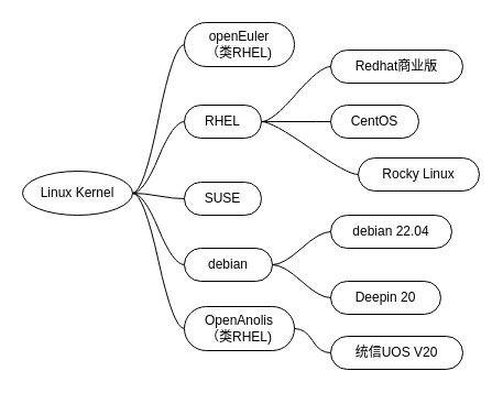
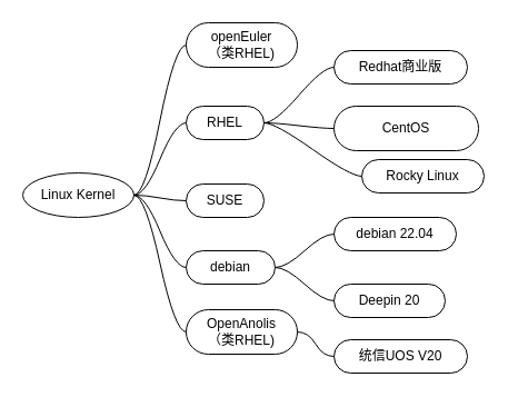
- <mxCell id="13" value="CentOS" style="whiteSpace=wrap;html=1;rounded=1;arcSize=50;align=center;verticalAlign=middle;strokeWidth=1;autosize=1;spacing=4;treeFolding=1;treeMoving=1;newEdgeStyle={&quot;edgeStyle&quot;:&quot;entityRelationEdgeStyle&quot;,&quot;startArrow&quot;:&quot;none&quot;,&quot;endArrow&quot;:&quot;none&quot;,&quot;segment&quot;:10,&quot;curved&quot;:1};" parent="1" vertex="1"><mxGeometry x="300" y="95" width="80" height="30" as="geometry" /></mxCell>
+ <mxCell id="13" value="CentOS" style="whiteSpace=wrap;html=1;rounded=1;arcSize=50;align=center;verticalAlign=middle;strokeWidth=1;autosize=1;spacing=4;treeFolding=1;treeMoving=1;newEdgeStyle={&quot;edgeStyle&quot;:&quot;entityRelationEdgeStyle&quot;,&quot;startArrow&quot;:&quot;none&quot;,&quot;endArrow&quot;:&quot;none&quot;,&quot;segment&quot;:10,&quot;curved&quot;:1};" parent="1" vertex="1"><mxGeometry x="300" y="95" width="130" height="40" as="geometry" /></mxCell>
